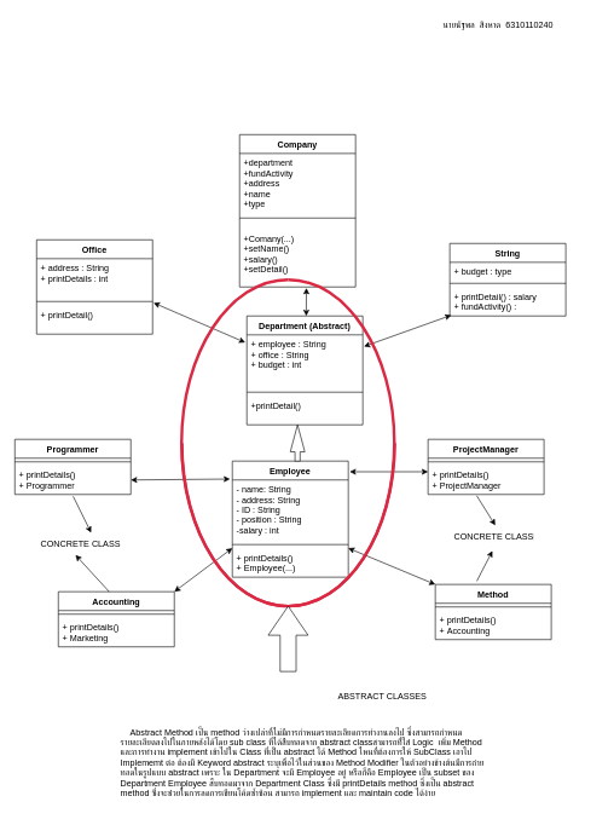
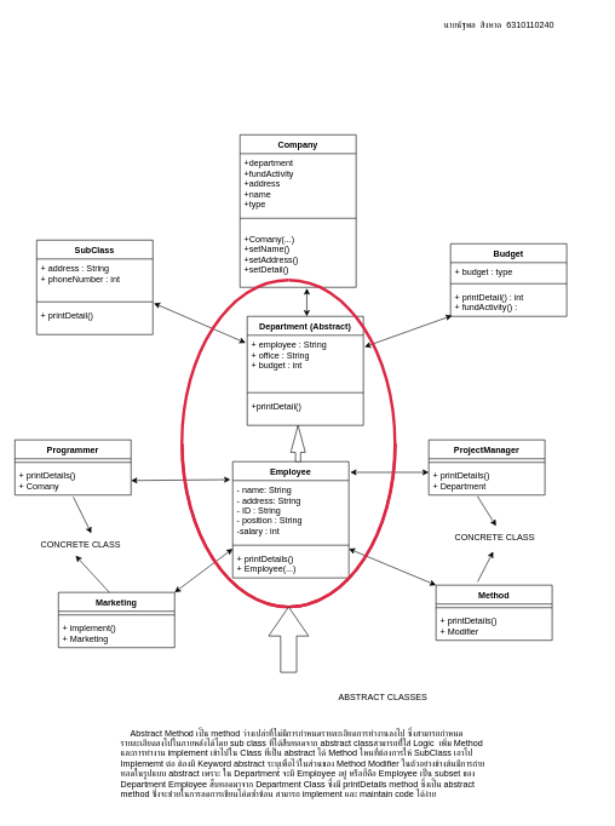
- <mxCell id="5" value="+Comany(...)&#10;+setName()&#10;+salary()&#10;+setDetail()" style="text;strokeColor=none;fillColor=none;align=left;verticalAlign=top;spacingLeft=4;spacingRight=4;overflow=hidden;rotatable=0;points=[[0,0.5],[1,0.5]];portConstraint=eastwest;" vertex="1" parent="2"><mxGeometry y="130" width="160" height="80" as="geometry" /></mxCell>
+ <mxCell id="5" value="+Comany(...)&#10;+setName()&#10;+setAddress()&#10;+setDetail()" style="text;strokeColor=none;fillColor=none;align=left;verticalAlign=top;spacingLeft=4;spacingRight=4;overflow=hidden;rotatable=0;points=[[0,0.5],[1,0.5]];portConstraint=eastwest;" vertex="1" parent="2"><mxGeometry y="130" width="160" height="80" as="geometry" /></mxCell>
- <mxCell id="14" value="Office" style="swimlane;fontStyle=1;align=center;verticalAlign=top;childLayout=stackLayout;horizontal=1;startSize=26;horizontalStack=0;resizeParent=1;resizeParentMax=0;resizeLast=0;collapsible=1;marginBottom=0;" vertex="1" parent="1"><mxGeometry x="50" y="330" width="160" height="130" as="geometry" /></mxCell>
+ <mxCell id="14" value="SubClass" style="swimlane;fontStyle=1;align=center;verticalAlign=top;childLayout=stackLayout;horizontal=1;startSize=26;horizontalStack=0;resizeParent=1;resizeParentMax=0;resizeLast=0;collapsible=1;marginBottom=0;" vertex="1" parent="1"><mxGeometry x="50" y="330" width="160" height="130" as="geometry" /></mxCell>
- <mxCell id="10" value="String" style="swimlane;fontStyle=1;align=center;verticalAlign=top;childLayout=stackLayout;horizontal=1;startSize=26;horizontalStack=0;resizeParent=1;resizeParentMax=0;resizeLast=0;collapsible=1;marginBottom=0;" vertex="1" parent="1"><mxGeometry x="620" y="335" width="160" height="100" as="geometry" /></mxCell>
+ <mxCell id="10" value="Budget" style="swimlane;fontStyle=1;align=center;verticalAlign=top;childLayout=stackLayout;horizontal=1;startSize=26;horizontalStack=0;resizeParent=1;resizeParentMax=0;resizeLast=0;collapsible=1;marginBottom=0;" vertex="1" parent="1"><mxGeometry x="620" y="335" width="160" height="100" as="geometry" /></mxCell>
- <mxCell id="15" value="+ address : String&#10;+ printDetails : int" style="text;strokeColor=none;fillColor=none;align=left;verticalAlign=top;spacingLeft=4;spacingRight=4;overflow=hidden;rotatable=0;points=[[0,0.5],[1,0.5]];portConstraint=eastwest;" vertex="1" parent="14"><mxGeometry y="26" width="160" height="54" as="geometry" /></mxCell>
+ <mxCell id="15" value="+ address : String&#10;+ phoneNumber : int" style="text;strokeColor=none;fillColor=none;align=left;verticalAlign=top;spacingLeft=4;spacingRight=4;overflow=hidden;rotatable=0;points=[[0,0.5],[1,0.5]];portConstraint=eastwest;" vertex="1" parent="14"><mxGeometry y="26" width="160" height="54" as="geometry" /></mxCell>
- <mxCell id="13" value="+ printDetail() : salary&#10;+ fundActivity() :" style="text;strokeColor=none;fillColor=none;align=left;verticalAlign=top;spacingLeft=4;spacingRight=4;overflow=hidden;rotatable=0;points=[[0,0.5],[1,0.5]];portConstraint=eastwest;" vertex="1" parent="10"><mxGeometry y="60" width="160" height="40" as="geometry" /></mxCell>
+ <mxCell id="13" value="+ printDetail() : int&#10;+ fundActivity() :" style="text;strokeColor=none;fillColor=none;align=left;verticalAlign=top;spacingLeft=4;spacingRight=4;overflow=hidden;rotatable=0;points=[[0,0.5],[1,0.5]];portConstraint=eastwest;" vertex="1" parent="10"><mxGeometry y="60" width="160" height="40" as="geometry" /></mxCell>
- <mxCell id="24" value="+ printDetails()&#10;+ Programmer" style="text;strokeColor=none;fillColor=none;align=left;verticalAlign=top;spacingLeft=4;spacingRight=4;overflow=hidden;rotatable=0;points=[[0,0.5],[1,0.5]];portConstraint=eastwest;" vertex="1" parent="22"><mxGeometry y="36" width="160" height="40" as="geometry" /></mxCell>
+ <mxCell id="24" value="+ printDetails()&#10;+ Comany" style="text;strokeColor=none;fillColor=none;align=left;verticalAlign=top;spacingLeft=4;spacingRight=4;overflow=hidden;rotatable=0;points=[[0,0.5],[1,0.5]];portConstraint=eastwest;" vertex="1" parent="22"><mxGeometry y="36" width="160" height="40" as="geometry" /></mxCell>
- <mxCell id="30" value="+ printDetails()&#10;+ ProjectManager" style="text;strokeColor=none;fillColor=none;align=left;verticalAlign=top;spacingLeft=4;spacingRight=4;overflow=hidden;rotatable=0;points=[[0,0.5],[1,0.5]];portConstraint=eastwest;" vertex="1" parent="28"><mxGeometry y="36" width="160" height="40" as="geometry" /></mxCell>
+ <mxCell id="30" value="+ printDetails()&#10;+ Department" style="text;strokeColor=none;fillColor=none;align=left;verticalAlign=top;spacingLeft=4;spacingRight=4;overflow=hidden;rotatable=0;points=[[0,0.5],[1,0.5]];portConstraint=eastwest;" vertex="1" parent="28"><mxGeometry y="36" width="160" height="40" as="geometry" /></mxCell>
- <mxCell id="31" value="Accounting" style="swimlane;fontStyle=1;align=center;verticalAlign=top;childLayout=stackLayout;horizontal=1;startSize=26;horizontalStack=0;resizeParent=1;resizeParentMax=0;resizeLast=0;collapsible=1;marginBottom=0;" vertex="1" parent="1"><mxGeometry x="80" y="815" width="160" height="76" as="geometry" /></mxCell>
+ <mxCell id="31" value="Marketing" style="swimlane;fontStyle=1;align=center;verticalAlign=top;childLayout=stackLayout;horizontal=1;startSize=26;horizontalStack=0;resizeParent=1;resizeParentMax=0;resizeLast=0;collapsible=1;marginBottom=0;" vertex="1" parent="1"><mxGeometry x="80" y="815" width="160" height="76" as="geometry" /></mxCell>
- <mxCell id="27" value="+ printDetails()&#10;+ Accounting" style="text;strokeColor=none;fillColor=none;align=left;verticalAlign=top;spacingLeft=4;spacingRight=4;overflow=hidden;rotatable=0;points=[[0,0.5],[1,0.5]];portConstraint=eastwest;" vertex="1" parent="25"><mxGeometry y="36" width="160" height="40" as="geometry" /></mxCell>
+ <mxCell id="27" value="+ printDetails()&#10;+ Modifier" style="text;strokeColor=none;fillColor=none;align=left;verticalAlign=top;spacingLeft=4;spacingRight=4;overflow=hidden;rotatable=0;points=[[0,0.5],[1,0.5]];portConstraint=eastwest;" vertex="1" parent="25"><mxGeometry y="36" width="160" height="40" as="geometry" /></mxCell>
- <mxCell id="33" value="+ printDetails()&#10;+ Marketing" style="text;strokeColor=none;fillColor=none;align=left;verticalAlign=top;spacingLeft=4;spacingRight=4;overflow=hidden;rotatable=0;points=[[0,0.5],[1,0.5]];portConstraint=eastwest;" vertex="1" parent="31"><mxGeometry y="36" width="160" height="40" as="geometry" /></mxCell>
+ <mxCell id="33" value="+ implement()&#10;+ Marketing" style="text;strokeColor=none;fillColor=none;align=left;verticalAlign=top;spacingLeft=4;spacingRight=4;overflow=hidden;rotatable=0;points=[[0,0.5],[1,0.5]];portConstraint=eastwest;" vertex="1" parent="31"><mxGeometry y="36" width="160" height="40" as="geometry" /></mxCell>
